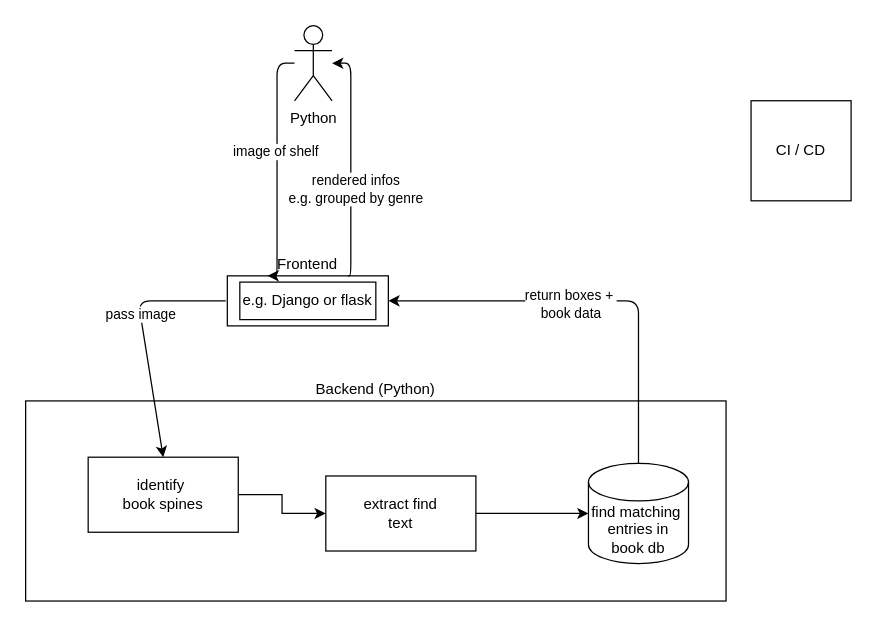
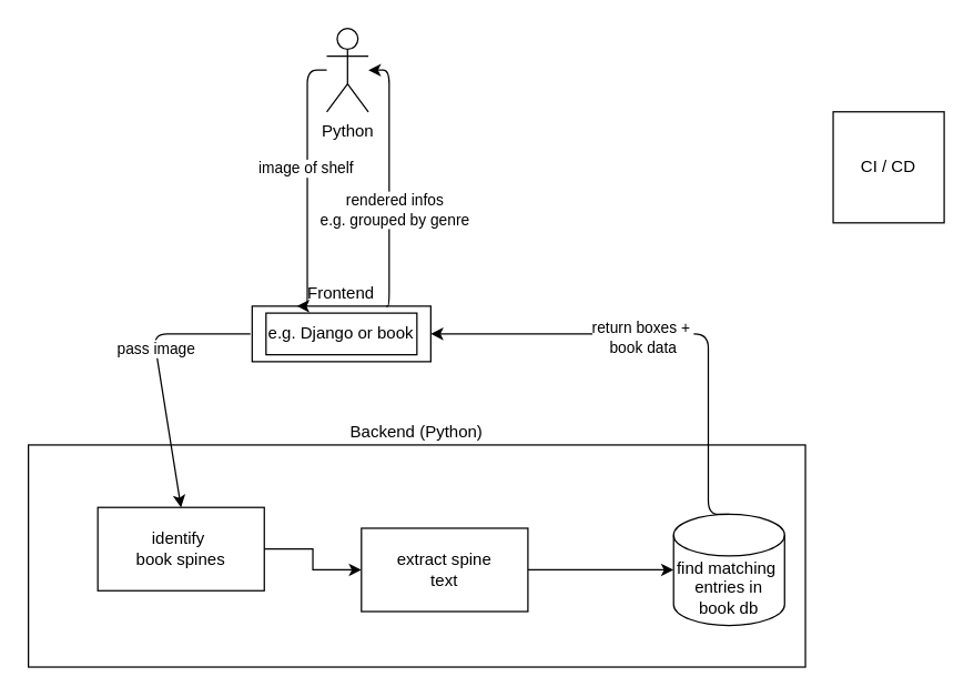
- <mxCell id="18" value="e.g. Django or flask" style="rounded=0;whiteSpace=wrap;html=1;" vertex="1" parent="1"><mxGeometry x="191.25" y="225" width="108.75" height="30" as="geometry" /></mxCell>
+ <mxCell id="18" value="e.g. Django or book" style="rounded=0;whiteSpace=wrap;html=1;" vertex="1" parent="1"><mxGeometry x="191.25" y="225" width="108.75" height="30" as="geometry" /></mxCell>
- <mxCell id="13" value="&lt;div&gt;extract find&lt;/div&gt;&lt;div&gt;text&lt;/div&gt;" style="whiteSpace=wrap;html=1;rounded=0;" vertex="1" parent="1"><mxGeometry x="260" y="380" width="120" height="60" as="geometry" /></mxCell>
+ <mxCell id="13" value="&lt;div&gt;extract spine&lt;/div&gt;&lt;div&gt;text&lt;/div&gt;" style="whiteSpace=wrap;html=1;rounded=0;" vertex="1" parent="1"><mxGeometry x="260" y="380" width="120" height="60" as="geometry" /></mxCell>
- <mxCell id="16" value="&lt;div&gt;find matching&amp;nbsp;&lt;/div&gt;&lt;div&gt;entries in book db&lt;/div&gt;" style="shape=cylinder3;whiteSpace=wrap;html=1;boundedLbl=1;backgroundOutline=1;size=15;" vertex="1" parent="1"><mxGeometry x="470" y="370" width="80" height="80" as="geometry" /></mxCell>
+ <mxCell id="16" value="&lt;div&gt;find matching&amp;nbsp;&lt;/div&gt;&lt;div&gt;entries in book db&lt;/div&gt;" style="shape=cylinder3;whiteSpace=wrap;html=1;boundedLbl=1;backgroundOutline=1;size=15;" vertex="1" parent="1"><mxGeometry x="485" y="370" width="80" height="80" as="geometry" /></mxCell>
